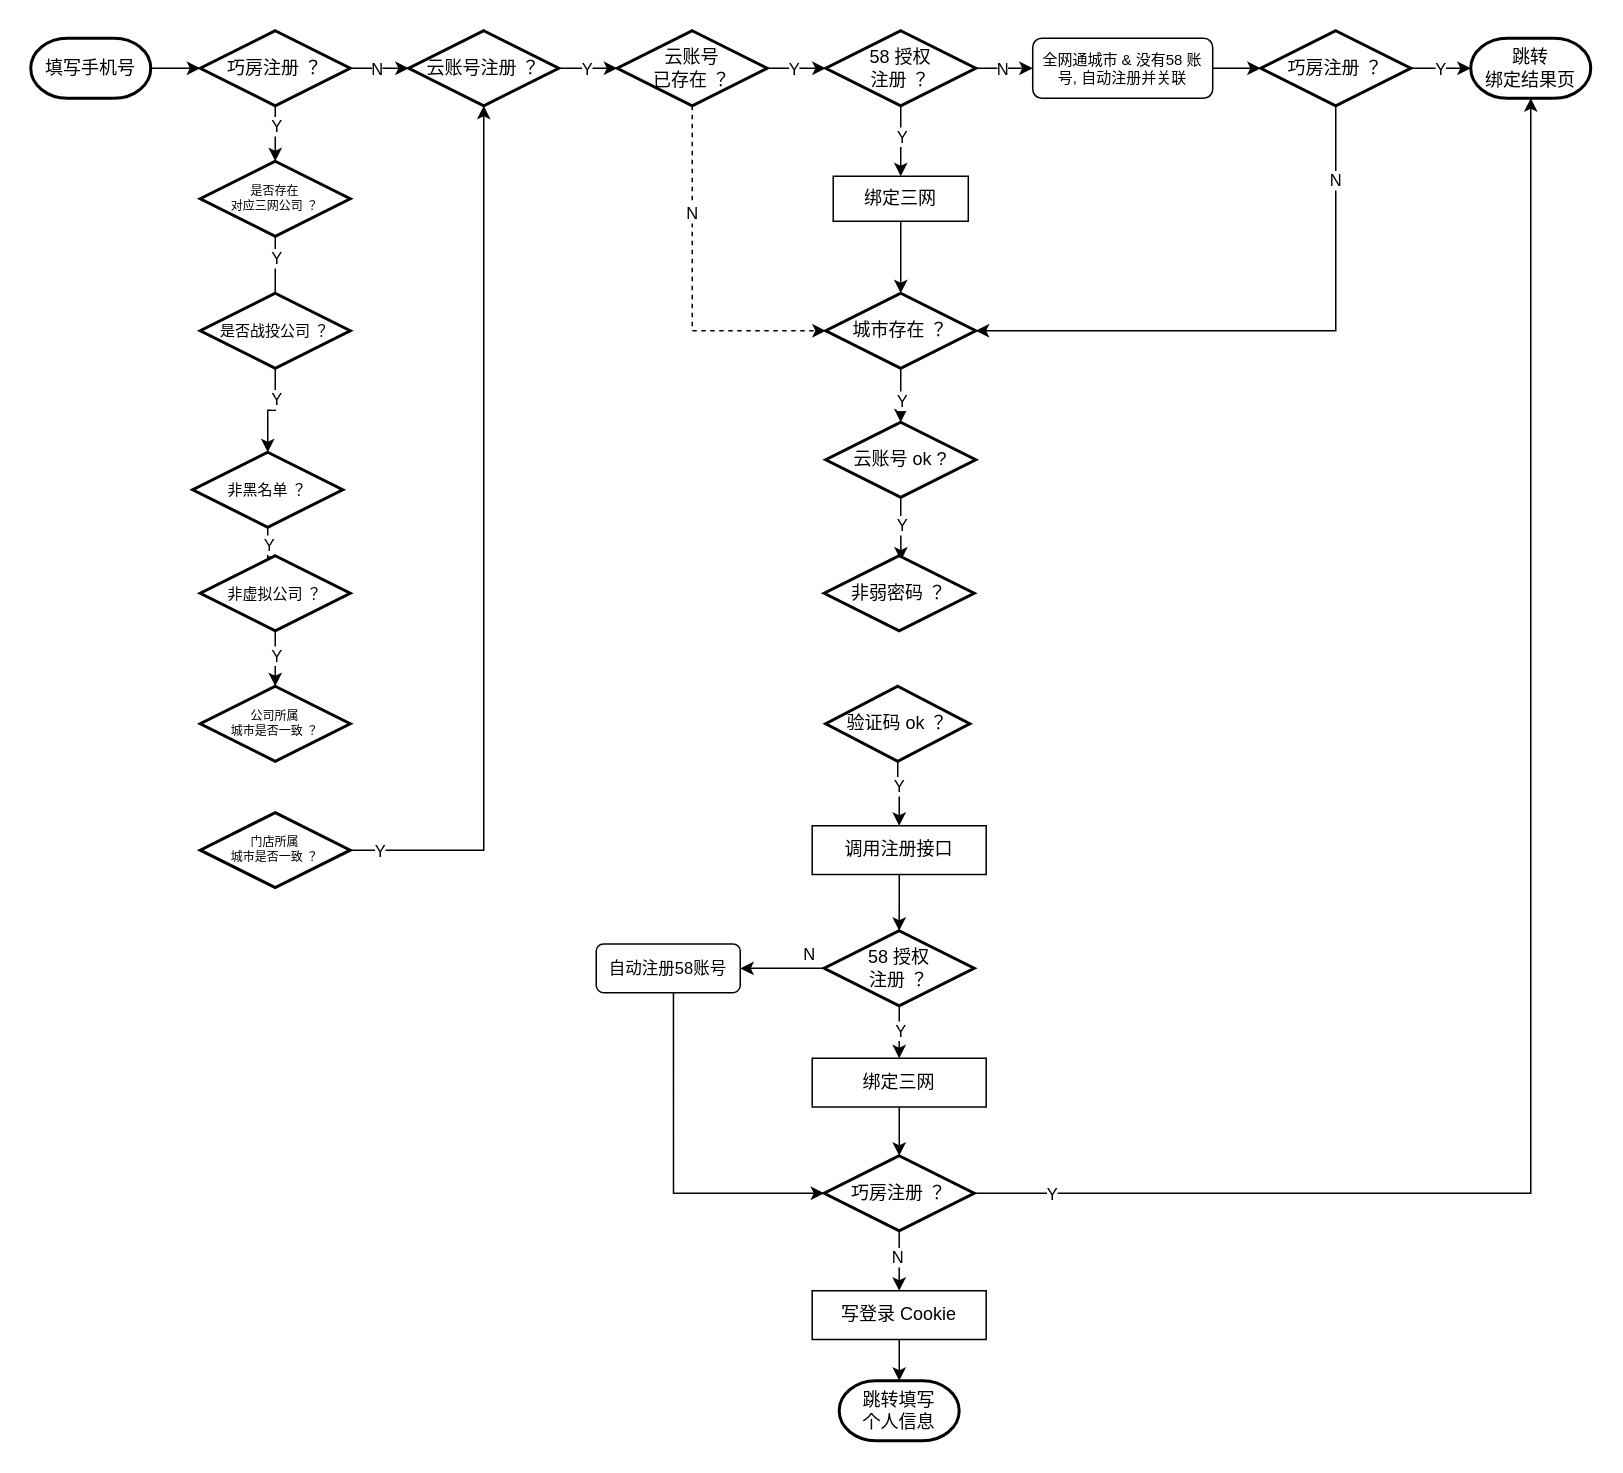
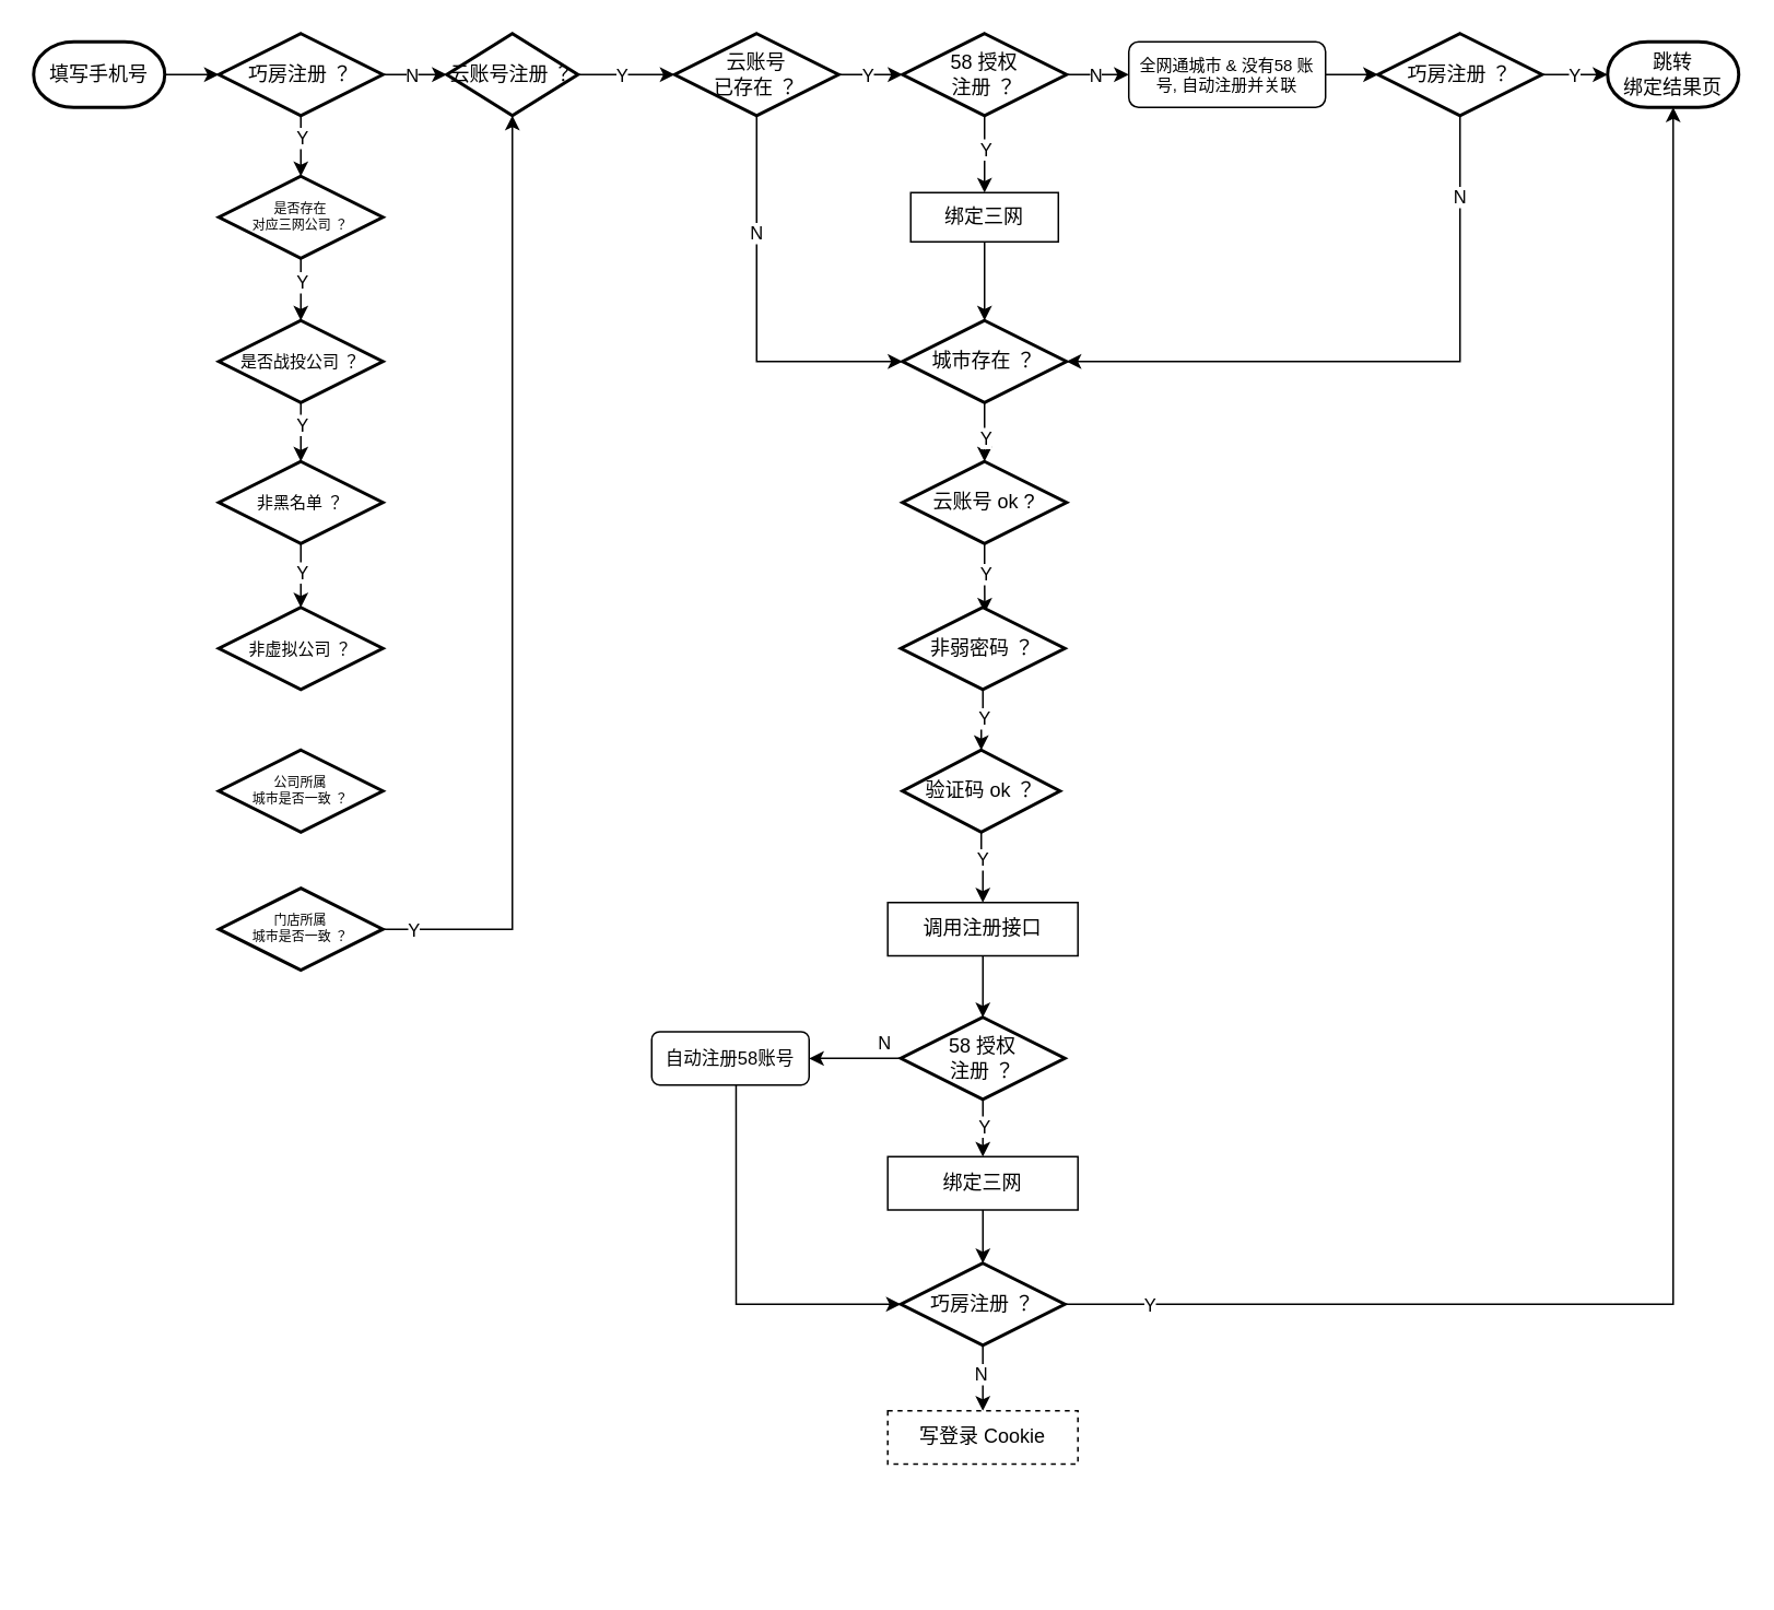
- <mxCell id="12" value="云账号注册 ？" style="strokeWidth=2;html=1;shape=mxgraph.flowchart.decision;whiteSpace=wrap;" parent="1" vertex="1"><mxGeometry x="272" y="20" width="100" height="50" as="geometry" /></mxCell>
+ <mxCell id="12" value="云账号注册 ？" style="strokeWidth=2;html=1;shape=mxgraph.flowchart.decision;whiteSpace=wrap;" parent="1" vertex="1"><mxGeometry x="272" y="20" width="80" height="50" as="geometry" /></mxCell>
- <mxCell id="13" style="edgeStyle=orthogonalEdgeStyle;rounded=0;orthogonalLoop=1;jettySize=auto;html=1;entryX=0.5;entryY=0;entryDx=0;entryDy=0;entryPerimeter=0;endArrow=none;" parent="1" source="15" target="18" edge="1"><mxGeometry relative="1" as="geometry" /></mxCell>
+ <mxCell id="13" style="edgeStyle=orthogonalEdgeStyle;rounded=0;orthogonalLoop=1;jettySize=auto;html=1;entryX=0.5;entryY=0;entryDx=0;entryDy=0;entryPerimeter=0;" parent="1" source="15" target="18" edge="1"><mxGeometry relative="1" as="geometry" /></mxCell>
- <mxCell id="31" style="edgeStyle=orthogonalEdgeStyle;rounded=0;orthogonalLoop=1;jettySize=auto;html=1;entryX=0;entryY=0.5;entryDx=0;entryDy=0;entryPerimeter=0;exitX=0.5;exitY=1;exitDx=0;exitDy=0;exitPerimeter=0;dashed=1;" edge="1" parent="1" source="33" target="36"><mxGeometry relative="1" as="geometry"><Array as="points"><mxPoint x="461" y="220" /></Array></mxGeometry></mxCell>
+ <mxCell id="31" style="edgeStyle=orthogonalEdgeStyle;rounded=0;orthogonalLoop=1;jettySize=auto;html=1;entryX=0;entryY=0.5;entryDx=0;entryDy=0;entryPerimeter=0;exitX=0.5;exitY=1;exitDx=0;exitDy=0;exitPerimeter=0;" edge="1" parent="1" source="33" target="36"><mxGeometry relative="1" as="geometry"><Array as="points"><mxPoint x="461" y="220" /></Array></mxGeometry></mxCell>
- <mxCell id="21" value="非黑名单 ？" style="strokeWidth=2;html=1;shape=mxgraph.flowchart.decision;whiteSpace=wrap;fontSize=10;" parent="1" vertex="1"><mxGeometry x="128" y="301" width="100" height="50" as="geometry" /></mxCell>
+ <mxCell id="21" value="非黑名单 ？" style="strokeWidth=2;html=1;shape=mxgraph.flowchart.decision;whiteSpace=wrap;fontSize=10;" parent="1" vertex="1"><mxGeometry x="133" y="281" width="100" height="50" as="geometry" /></mxCell>
+ <mxCell id="40" style="edgeStyle=orthogonalEdgeStyle;rounded=0;orthogonalLoop=1;jettySize=auto;html=1;entryX=0.5;entryY=0;entryDx=0;entryDy=0;entryPerimeter=0;" parent="1" source="42" target="45" edge="1"><mxGeometry relative="1" as="geometry" /></mxCell>
+ <mxCell id="41" value="Y" style="edgeLabel;html=1;align=center;verticalAlign=middle;resizable=0;points=[];" parent="40" vertex="1" connectable="0"><mxGeometry x="-0.317" relative="1" as="geometry"><mxPoint y="4" as="offset" /></mxGeometry></mxCell>
- <mxCell id="22" style="edgeStyle=orthogonalEdgeStyle;rounded=0;orthogonalLoop=1;jettySize=auto;html=1;" parent="1" source="24" target="25" edge="1"><mxGeometry relative="1" as="geometry" /></mxCell>
- <mxCell id="23" value="Y" style="edgeLabel;html=1;align=center;verticalAlign=middle;resizable=0;points=[];" parent="22" vertex="1" connectable="0"><mxGeometry x="-0.15" relative="1" as="geometry"><mxPoint y="-2" as="offset" /></mxGeometry></mxCell>
- <mxCell id="79" value="写登录 Cookie" style="rounded=0;whiteSpace=wrap;html=1;fontSize=12;" vertex="1" parent="1"><mxGeometry x="540.96" y="860" width="116" height="32.5" as="geometry" /></mxCell>
+ <mxCell id="79" value="写登录 Cookie" style="rounded=0;whiteSpace=wrap;html=1;fontSize=12;dashed=1;" vertex="1" parent="1"><mxGeometry x="540.96" y="860" width="116" height="32.5" as="geometry" /></mxCell>
- <mxCell id="78" style="edgeStyle=orthogonalEdgeStyle;rounded=0;orthogonalLoop=1;jettySize=auto;html=1;" edge="1" parent="1" source="79" target="63"><mxGeometry relative="1" as="geometry" /></mxCell>
- <mxCell id="63" value="跳转填写&lt;br&gt;个人信息" style="strokeWidth=2;html=1;shape=mxgraph.flowchart.terminator;whiteSpace=wrap;" vertex="1" parent="1"><mxGeometry x="558.96" y="920" width="80" height="40" as="geometry" /></mxCell>
